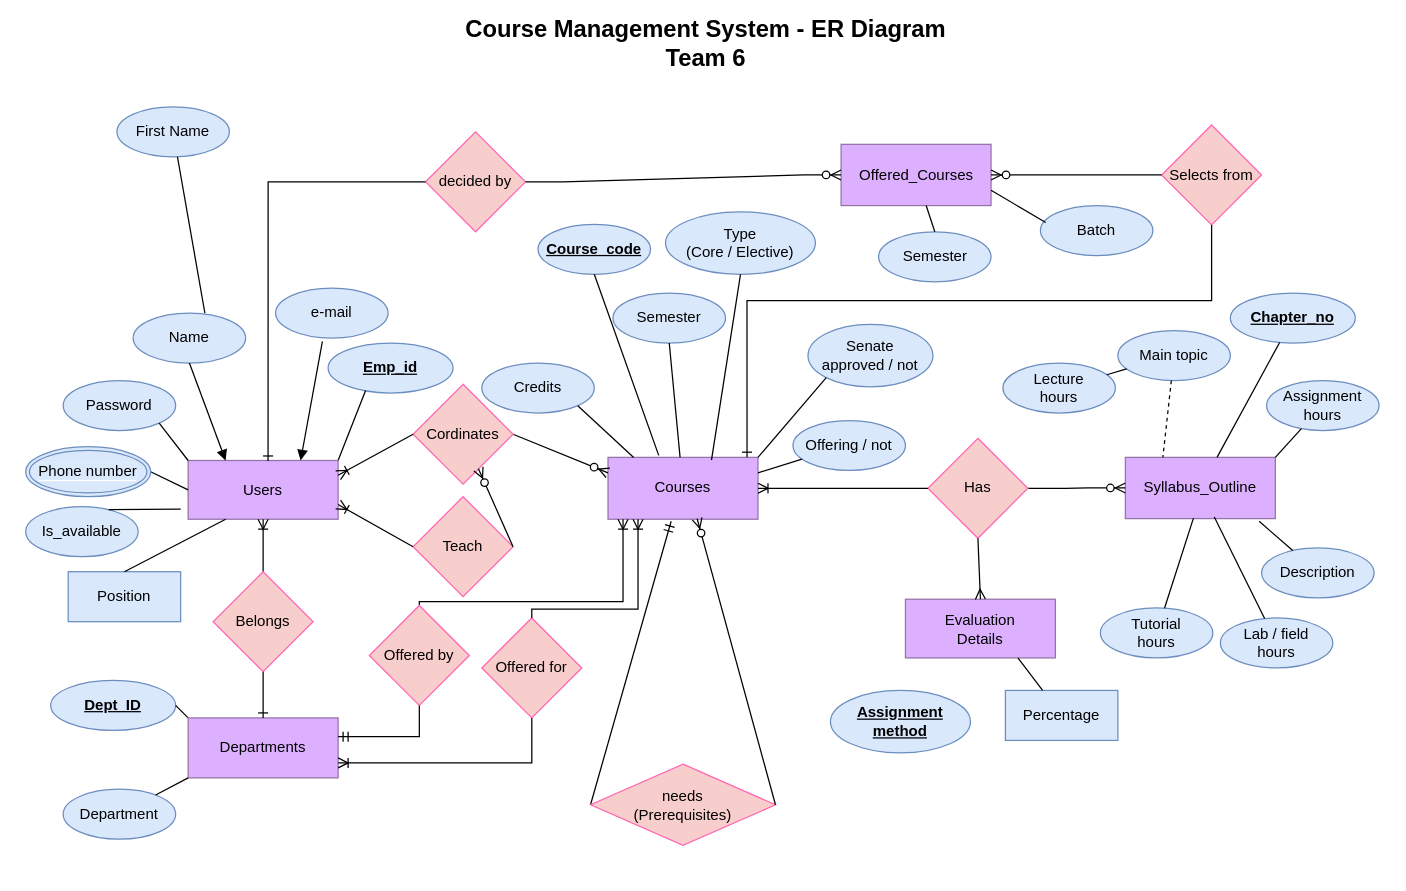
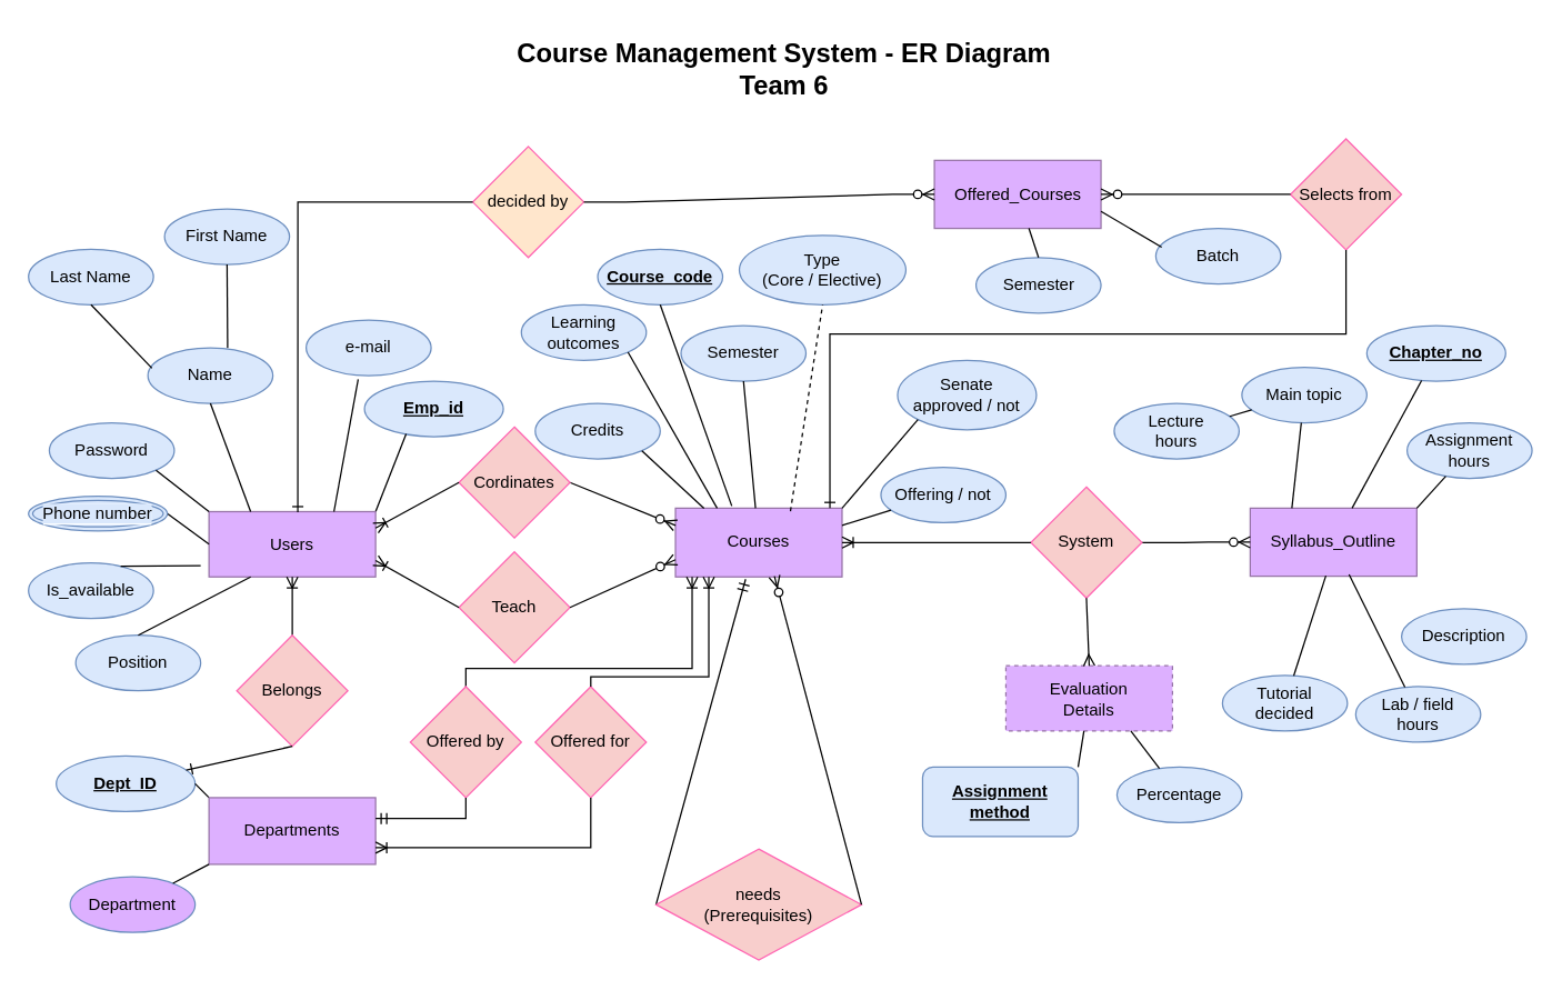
- <mxCell id="94" value="&lt;b&gt;&lt;font style=&quot;font-size: 19px;&quot;&gt;Course Management System -&amp;nbsp;&lt;/font&gt;&lt;/b&gt;&lt;b&gt;&lt;font style=&quot;font-size: 19px;&quot;&gt;ER Diagram&lt;br&gt;&lt;/font&gt;&lt;/b&gt;&lt;b&gt;&lt;font style=&quot;font-size: 19px;&quot;&gt;Team 6&lt;br&gt;&lt;br&gt;&lt;/font&gt;&lt;/b&gt;" style="text;html=1;align=center;verticalAlign=middle;resizable=0;points=[];autosize=1;strokeColor=none;fillColor=none;" parent="1" vertex="1"><mxGeometry x="360" y="5" width="408" height="84" as="geometry" /></mxCell>
+ <mxCell id="94" value="&lt;b&gt;&lt;font style=&quot;font-size: 19px;&quot;&gt;Course Management System -&amp;nbsp;&lt;/font&gt;&lt;/b&gt;&lt;b&gt;&lt;font style=&quot;font-size: 19px;&quot;&gt;ER Diagram&lt;br&gt;&lt;/font&gt;&lt;/b&gt;&lt;b&gt;&lt;font style=&quot;font-size: 19px;&quot;&gt;Team 6&lt;br&gt;&lt;br&gt;&lt;/font&gt;&lt;/b&gt;" style="text;html=1;align=center;verticalAlign=middle;resizable=0;points=[];autosize=1;strokeColor=none;fillColor=none;" parent="1" vertex="1"><mxGeometry x="360" y="20" width="408" height="84" as="geometry" /></mxCell>
- <mxCell id="28" value="First Name" style="ellipse;whiteSpace=wrap;html=1;fillColor=#dae8fc;strokeColor=#6c8ebf;" parent="1" vertex="1"><mxGeometry x="93" y="85" width="90" height="40" as="geometry" /></mxCell>
+ <mxCell id="28" value="First Name" style="ellipse;whiteSpace=wrap;html=1;fillColor=#dae8fc;strokeColor=#6c8ebf;" parent="1" vertex="1"><mxGeometry x="118" y="150" width="90" height="40" as="geometry" /></mxCell>
- <mxCell id="91" value="decided by" style="rhombus;whiteSpace=wrap;html=1;strokeColor=#FF66B3;fillColor=#F8CECC;" parent="1" vertex="1"><mxGeometry x="340" y="105" width="80" height="80" as="geometry" /></mxCell>
+ <mxCell id="91" value="decided by" style="rhombus;whiteSpace=wrap;html=1;strokeColor=#FF66B3;fillColor=#ffe6cc;" parent="1" vertex="1"><mxGeometry x="340" y="105" width="80" height="80" as="geometry" /></mxCell>
+ <mxCell id="65" value="Last Name" style="ellipse;whiteSpace=wrap;html=1;fillColor=#dae8fc;strokeColor=#6c8ebf;" parent="1" vertex="1"><mxGeometry x="20" y="179" width="90" height="40" as="geometry" /></mxCell>
+ <mxCell id="6" value="Learning outcomes" style="ellipse;whiteSpace=wrap;html=1;fillColor=#dae8fc;strokeColor=#6c8ebf;" parent="1" vertex="1"><mxGeometry x="375" y="219" width="90" height="40" as="geometry" /></mxCell>
+ <mxCell id="66" value="" style="endArrow=none;html=1;rounded=0;entryX=0.5;entryY=1;entryDx=0;entryDy=0;exitX=0.032;exitY=0.367;exitDx=0;exitDy=0;exitPerimeter=0;" parent="1" source="30" target="65" edge="1"><mxGeometry width="50" height="50" relative="1" as="geometry"><mxPoint x="330" y="339" as="sourcePoint" /><mxPoint x="380" y="289" as="targetPoint" /></mxGeometry></mxCell>
- <mxCell id="10" value="" style="endArrow=none;html=1;rounded=0;entryX=0.5;entryY=1;entryDx=0;entryDy=0;exitX=0.69;exitY=0.043;exitDx=0;exitDy=0;exitPerimeter=0;" parent="1" source="2" target="7" edge="1"><mxGeometry width="50" height="50" relative="1" as="geometry"><mxPoint x="680" y="509" as="sourcePoint" /><mxPoint x="730" y="459" as="targetPoint" /></mxGeometry></mxCell>
+ <mxCell id="10" value="" style="endArrow=none;html=1;rounded=0;entryX=0.5;entryY=1;entryDx=0;entryDy=0;exitX=0.69;exitY=0.043;exitDx=0;exitDy=0;exitPerimeter=0;dashed=1;" parent="1" source="2" target="7" edge="1"><mxGeometry width="50" height="50" relative="1" as="geometry"><mxPoint x="680" y="509" as="sourcePoint" /><mxPoint x="730" y="459" as="targetPoint" /></mxGeometry></mxCell>
+ <mxCell id="13" value="" style="endArrow=none;html=1;rounded=0;exitX=1;exitY=1;exitDx=0;exitDy=0;entryX=0.25;entryY=0;entryDx=0;entryDy=0;" parent="1" source="6" target="2" edge="1"><mxGeometry width="50" height="50" relative="1" as="geometry"><mxPoint x="950" y="409" as="sourcePoint" /><mxPoint x="516" y="355" as="targetPoint" /></mxGeometry></mxCell>
- <mxCell id="32" value="Password" style="ellipse;whiteSpace=wrap;html=1;fillColor=#dae8fc;strokeColor=#6c8ebf;" parent="1" vertex="1"><mxGeometry x="50" y="304" width="90" height="40" as="geometry" /></mxCell>
+ <mxCell id="32" value="Password" style="ellipse;whiteSpace=wrap;html=1;fillColor=#dae8fc;strokeColor=#6c8ebf;" parent="1" vertex="1"><mxGeometry x="35" y="304" width="90" height="40" as="geometry" /></mxCell>
- <mxCell id="51" value="" style="endArrow=none;html=1;rounded=0;entryX=0.25;entryY=0;entryDx=0;entryDy=0;dashed=1;" parent="1" source="50" target="47" edge="1"><mxGeometry width="50" height="50" relative="1" as="geometry"><mxPoint x="1532" y="313" as="sourcePoint" /><mxPoint x="888" y="517" as="targetPoint" /></mxGeometry></mxCell>
+ <mxCell id="51" value="" style="endArrow=none;html=1;rounded=0;entryX=0.25;entryY=0;entryDx=0;entryDy=0;" parent="1" source="50" target="47" edge="1"><mxGeometry width="50" height="50" relative="1" as="geometry"><mxPoint x="1532" y="313" as="sourcePoint" /><mxPoint x="888" y="517" as="targetPoint" /></mxGeometry></mxCell>
- <mxCell id="40" value="" style="endArrow=block;html=1;rounded=0;entryX=0.25;entryY=0;entryDx=0;entryDy=0;exitX=0.5;exitY=1;exitDx=0;exitDy=0;" parent="1" source="30" target="27" edge="1"><mxGeometry width="50" height="50" relative="1" as="geometry"><mxPoint x="393.076" y="258.982" as="sourcePoint" /><mxPoint x="380" y="389" as="targetPoint" /></mxGeometry></mxCell>
+ <mxCell id="40" value="" style="endArrow=none;html=1;rounded=0;entryX=0.25;entryY=0;entryDx=0;entryDy=0;exitX=0.5;exitY=1;exitDx=0;exitDy=0;" parent="1" source="30" target="27" edge="1"><mxGeometry width="50" height="50" relative="1" as="geometry"><mxPoint x="393.076" y="258.982" as="sourcePoint" /><mxPoint x="380" y="389" as="targetPoint" /></mxGeometry></mxCell>
- <mxCell id="41" value="" style="endArrow=block;html=1;rounded=0;exitX=0.416;exitY=1.065;exitDx=0;exitDy=0;entryX=0.75;entryY=0;entryDx=0;entryDy=0;exitPerimeter=0;" parent="1" source="31" target="27" edge="1"><mxGeometry width="50" height="50" relative="1" as="geometry"><mxPoint x="403.076" y="268.982" as="sourcePoint" /><mxPoint x="184" y="366" as="targetPoint" /></mxGeometry></mxCell>
+ <mxCell id="41" value="" style="endArrow=none;html=1;rounded=0;exitX=0.416;exitY=1.065;exitDx=0;exitDy=0;entryX=0.75;entryY=0;entryDx=0;entryDy=0;exitPerimeter=0;" parent="1" source="31" target="27" edge="1"><mxGeometry width="50" height="50" relative="1" as="geometry"><mxPoint x="403.076" y="268.982" as="sourcePoint" /><mxPoint x="184" y="366" as="targetPoint" /></mxGeometry></mxCell>
- <mxCell id="67" value="&lt;span style=&quot;background-color: rgb(218, 232, 252);&quot;&gt;Phone number&lt;/span&gt;" style="ellipse;shape=doubleEllipse;margin=3;whiteSpace=wrap;html=1;align=center;labelBackgroundColor=#FFFFFF;fillColor=#DAE8FC;strokeColor=#6c8ebf;" parent="1" vertex="1"><mxGeometry x="20" y="357" width="100" height="40" as="geometry" /></mxCell>
+ <mxCell id="67" value="&lt;span style=&quot;background-color: rgb(218, 232, 252);&quot;&gt;Phone number&lt;/span&gt;" style="ellipse;shape=doubleEllipse;margin=3;whiteSpace=wrap;html=1;align=center;labelBackgroundColor=#FFFFFF;fillColor=#DAE8FC;strokeColor=#6c8ebf;" parent="1" vertex="1"><mxGeometry x="20" y="357" width="100" height="25" as="geometry" /></mxCell>
- <mxCell id="61" value="Has" style="rhombus;whiteSpace=wrap;html=1;strokeColor=#FF66B3;fillColor=#F8CECC;" parent="1" vertex="1"><mxGeometry x="742" y="350.25" width="80" height="80" as="geometry" /></mxCell>
+ <mxCell id="61" value="System" style="rhombus;whiteSpace=wrap;html=1;strokeColor=#FF66B3;fillColor=#F8CECC;" parent="1" vertex="1"><mxGeometry x="742" y="350.25" width="80" height="80" as="geometry" /></mxCell>
- <mxCell id="77" value="" style="fontSize=12;html=1;endArrow=ERzeroToMany;endFill=1;rounded=0;exitX=1;exitY=0.5;exitDx=0;exitDy=0;" parent="1" source="76" target="38" edge="1"><mxGeometry width="100" height="100" relative="1" as="geometry"><mxPoint x="360" y="443" as="sourcePoint" /><mxPoint x="460" y="343" as="targetPoint" /></mxGeometry></mxCell>
+ <mxCell id="77" value="" style="fontSize=12;html=1;endArrow=ERzeroToMany;endFill=1;rounded=0;entryX=0;entryY=0.75;entryDx=0;entryDy=0;exitX=1;exitY=0.5;exitDx=0;exitDy=0;" parent="1" source="76" target="2" edge="1"><mxGeometry width="100" height="100" relative="1" as="geometry"><mxPoint x="360" y="443" as="sourcePoint" /><mxPoint x="460" y="343" as="targetPoint" /></mxGeometry></mxCell>
- <mxCell id="75" value="" style="endArrow=none;html=1;rounded=0;entryX=0.892;entryY=1.044;entryDx=0;entryDy=0;entryPerimeter=0;" parent="1" source="64" target="47" edge="1"><mxGeometry relative="1" as="geometry"><mxPoint x="672" y="589" as="sourcePoint" /><mxPoint x="832" y="589" as="targetPoint" /></mxGeometry></mxCell>
- <mxCell id="33" value="Position" style="whiteSpace=wrap;html=1;fillColor=#dae8fc;strokeColor=#6c8ebf;rounded=0;" parent="1" vertex="1"><mxGeometry x="54" y="457" width="90" height="40" as="geometry" /></mxCell>
+ <mxCell id="33" value="Position" style="ellipse;whiteSpace=wrap;html=1;fillColor=#dae8fc;strokeColor=#6c8ebf;" parent="1" vertex="1"><mxGeometry x="54" y="457" width="90" height="40" as="geometry" /></mxCell>
- <mxCell id="17" value="Evaluation&lt;br&gt;Details" style="rounded=0;whiteSpace=wrap;html=1;fillColor=#DDB0FF;strokeColor=#9673a6;" parent="1" vertex="1"><mxGeometry x="724" y="479" width="120" height="47" as="geometry" /></mxCell>
+ <mxCell id="17" value="Evaluation&lt;br&gt;Details" style="rounded=0;whiteSpace=wrap;html=1;fillColor=#DDB0FF;strokeColor=#9673a6;dashed=1;" parent="1" vertex="1"><mxGeometry x="724" y="479" width="120" height="47" as="geometry" /></mxCell>
- <mxCell id="54" value="Tutorial&lt;br&gt;hours" style="ellipse;whiteSpace=wrap;html=1;fillColor=#dae8fc;strokeColor=#6c8ebf;" parent="1" vertex="1"><mxGeometry x="880" y="486" width="90" height="40" as="geometry" /></mxCell>
+ <mxCell id="54" value="Tutorial&lt;br&gt;decided" style="ellipse;whiteSpace=wrap;html=1;fillColor=#dae8fc;strokeColor=#6c8ebf;" parent="1" vertex="1"><mxGeometry x="880" y="486" width="90" height="40" as="geometry" /></mxCell>
- <mxCell id="36" value="Offered by" style="rhombus;whiteSpace=wrap;html=1;strokeColor=#FF66B3;fillColor=#F8CECC;direction=south;" parent="1" vertex="1"><mxGeometry x="295" y="484" width="80" height="80" as="geometry" /></mxCell>
+ <mxCell id="36" value="Offered by" style="rhombus;whiteSpace=wrap;html=1;strokeColor=#FF66B3;fillColor=#F8CECC;direction=south;" parent="1" vertex="1"><mxGeometry x="295" y="494" width="80" height="80" as="geometry" /></mxCell>
+ <mxCell id="19" value="" style="endArrow=none;html=1;rounded=0;exitX=1;exitY=0;exitDx=0;exitDy=0;" parent="1" source="18" target="17" edge="1"><mxGeometry width="50" height="50" relative="1" as="geometry"><mxPoint x="477.96" y="574" as="sourcePoint" /><mxPoint x="540" y="583.01" as="targetPoint" /></mxGeometry></mxCell>
- <mxCell id="68" value="" style="fontSize=12;html=1;endArrow=ERone;endFill=1;rounded=0;exitX=0.5;exitY=1;exitDx=0;exitDy=0;entryX=0.5;entryY=0;entryDx=0;entryDy=0;" parent="1" source="45" target="22" edge="1"><mxGeometry width="100" height="100" relative="1" as="geometry"><mxPoint x="414" y="575" as="sourcePoint" /><mxPoint x="210" y="571" as="targetPoint" /></mxGeometry></mxCell>
+ <mxCell id="68" value="" style="fontSize=12;html=1;endArrow=ERone;endFill=1;rounded=0;exitX=0.5;exitY=1;exitDx=0;exitDy=0;" parent="1" source="45" target="20" edge="1"><mxGeometry width="100" height="100" relative="1" as="geometry"><mxPoint x="414" y="575" as="sourcePoint" /><mxPoint x="210" y="571" as="targetPoint" /></mxGeometry></mxCell>
- <mxCell id="71" value="Percentage" style="whiteSpace=wrap;html=1;fillColor=#dae8fc;strokeColor=#6c8ebf;rounded=0;" parent="1" vertex="1"><mxGeometry x="804" y="552" width="90" height="40" as="geometry" /></mxCell>
+ <mxCell id="71" value="Percentage" style="ellipse;whiteSpace=wrap;html=1;fillColor=#dae8fc;strokeColor=#6c8ebf;" parent="1" vertex="1"><mxGeometry x="804" y="552" width="90" height="40" as="geometry" /></mxCell>
- <mxCell id="18" value="&lt;b&gt;&lt;u&gt;Assignment &lt;br&gt;method&lt;/u&gt;&lt;/b&gt;" style="ellipse;whiteSpace=wrap;html=1;fillColor=#dae8fc;strokeColor=#6c8ebf;" parent="1" vertex="1"><mxGeometry x="664" y="552" width="112.04" height="50" as="geometry" /></mxCell>
+ <mxCell id="18" value="&lt;b&gt;&lt;u&gt;Assignment &lt;br&gt;method&lt;/u&gt;&lt;/b&gt;" style="whiteSpace=wrap;html=1;fillColor=#dae8fc;strokeColor=#6c8ebf;rounded=1;" parent="1" vertex="1"><mxGeometry x="664" y="552" width="112.04" height="50" as="geometry" /></mxCell>
- <mxCell id="63" value="needs&lt;br&gt;(Prerequisites)" style="rhombus;whiteSpace=wrap;html=1;strokeColor=#FF66B3;fillColor=#F8CECC;" parent="1" vertex="1"><mxGeometry x="472" y="611" width="148" height="65" as="geometry" /></mxCell>
+ <mxCell id="63" value="needs&lt;br&gt;(Prerequisites)" style="rhombus;whiteSpace=wrap;html=1;strokeColor=#FF66B3;fillColor=#F8CECC;" parent="1" vertex="1"><mxGeometry x="472" y="611" width="148" height="80" as="geometry" /></mxCell>
- <mxCell id="23" value="Department" style="ellipse;whiteSpace=wrap;html=1;fillColor=#dae8fc;strokeColor=#6c8ebf;" parent="1" vertex="1"><mxGeometry x="50" y="631" width="90" height="40" as="geometry" /></mxCell>
+ <mxCell id="23" value="Department" style="ellipse;whiteSpace=wrap;html=1;fillColor=#ddb0ff;strokeColor=#6c8ebf;" parent="1" vertex="1"><mxGeometry x="50" y="631" width="90" height="40" as="geometry" /></mxCell>
